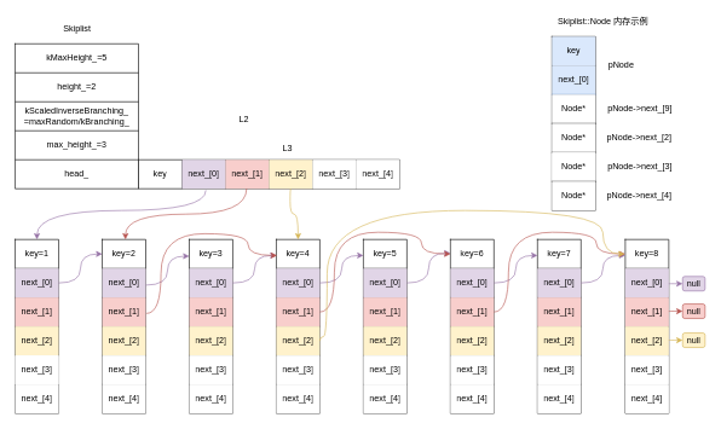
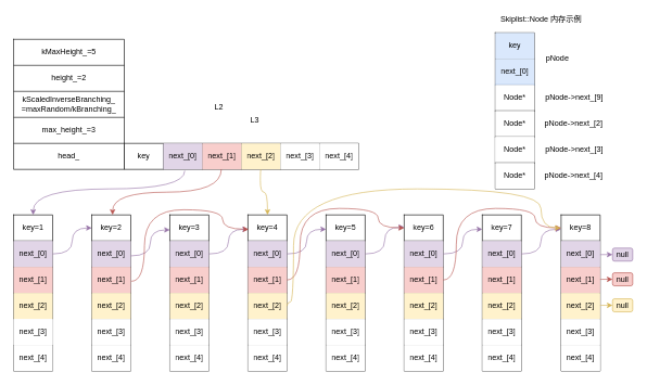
- <mxCell id="148" value="Skiplist" style="text;html=1;resizable=0;autosize=1;align=center;verticalAlign=middle;points=[];fillColor=none;strokeColor=none;rounded=0;" parent="1" vertex="1"><mxGeometry x="80" y="30" width="50" height="20" as="geometry" /></mxCell>
- <mxCell id="142" value="L3" style="text;html=1;resizable=0;autosize=1;align=center;verticalAlign=middle;points=[];fillColor=none;strokeColor=none;rounded=0;" parent="1" vertex="1"><mxGeometry x="380" y="194" width="30" height="20" as="geometry" /></mxCell>
+ <mxCell id="142" value="L3" style="text;html=1;resizable=0;autosize=1;align=center;verticalAlign=middle;points=[];fillColor=none;strokeColor=none;rounded=0;" parent="1" vertex="1"><mxGeometry x="375" y="174" width="30" height="20" as="geometry" /></mxCell>
